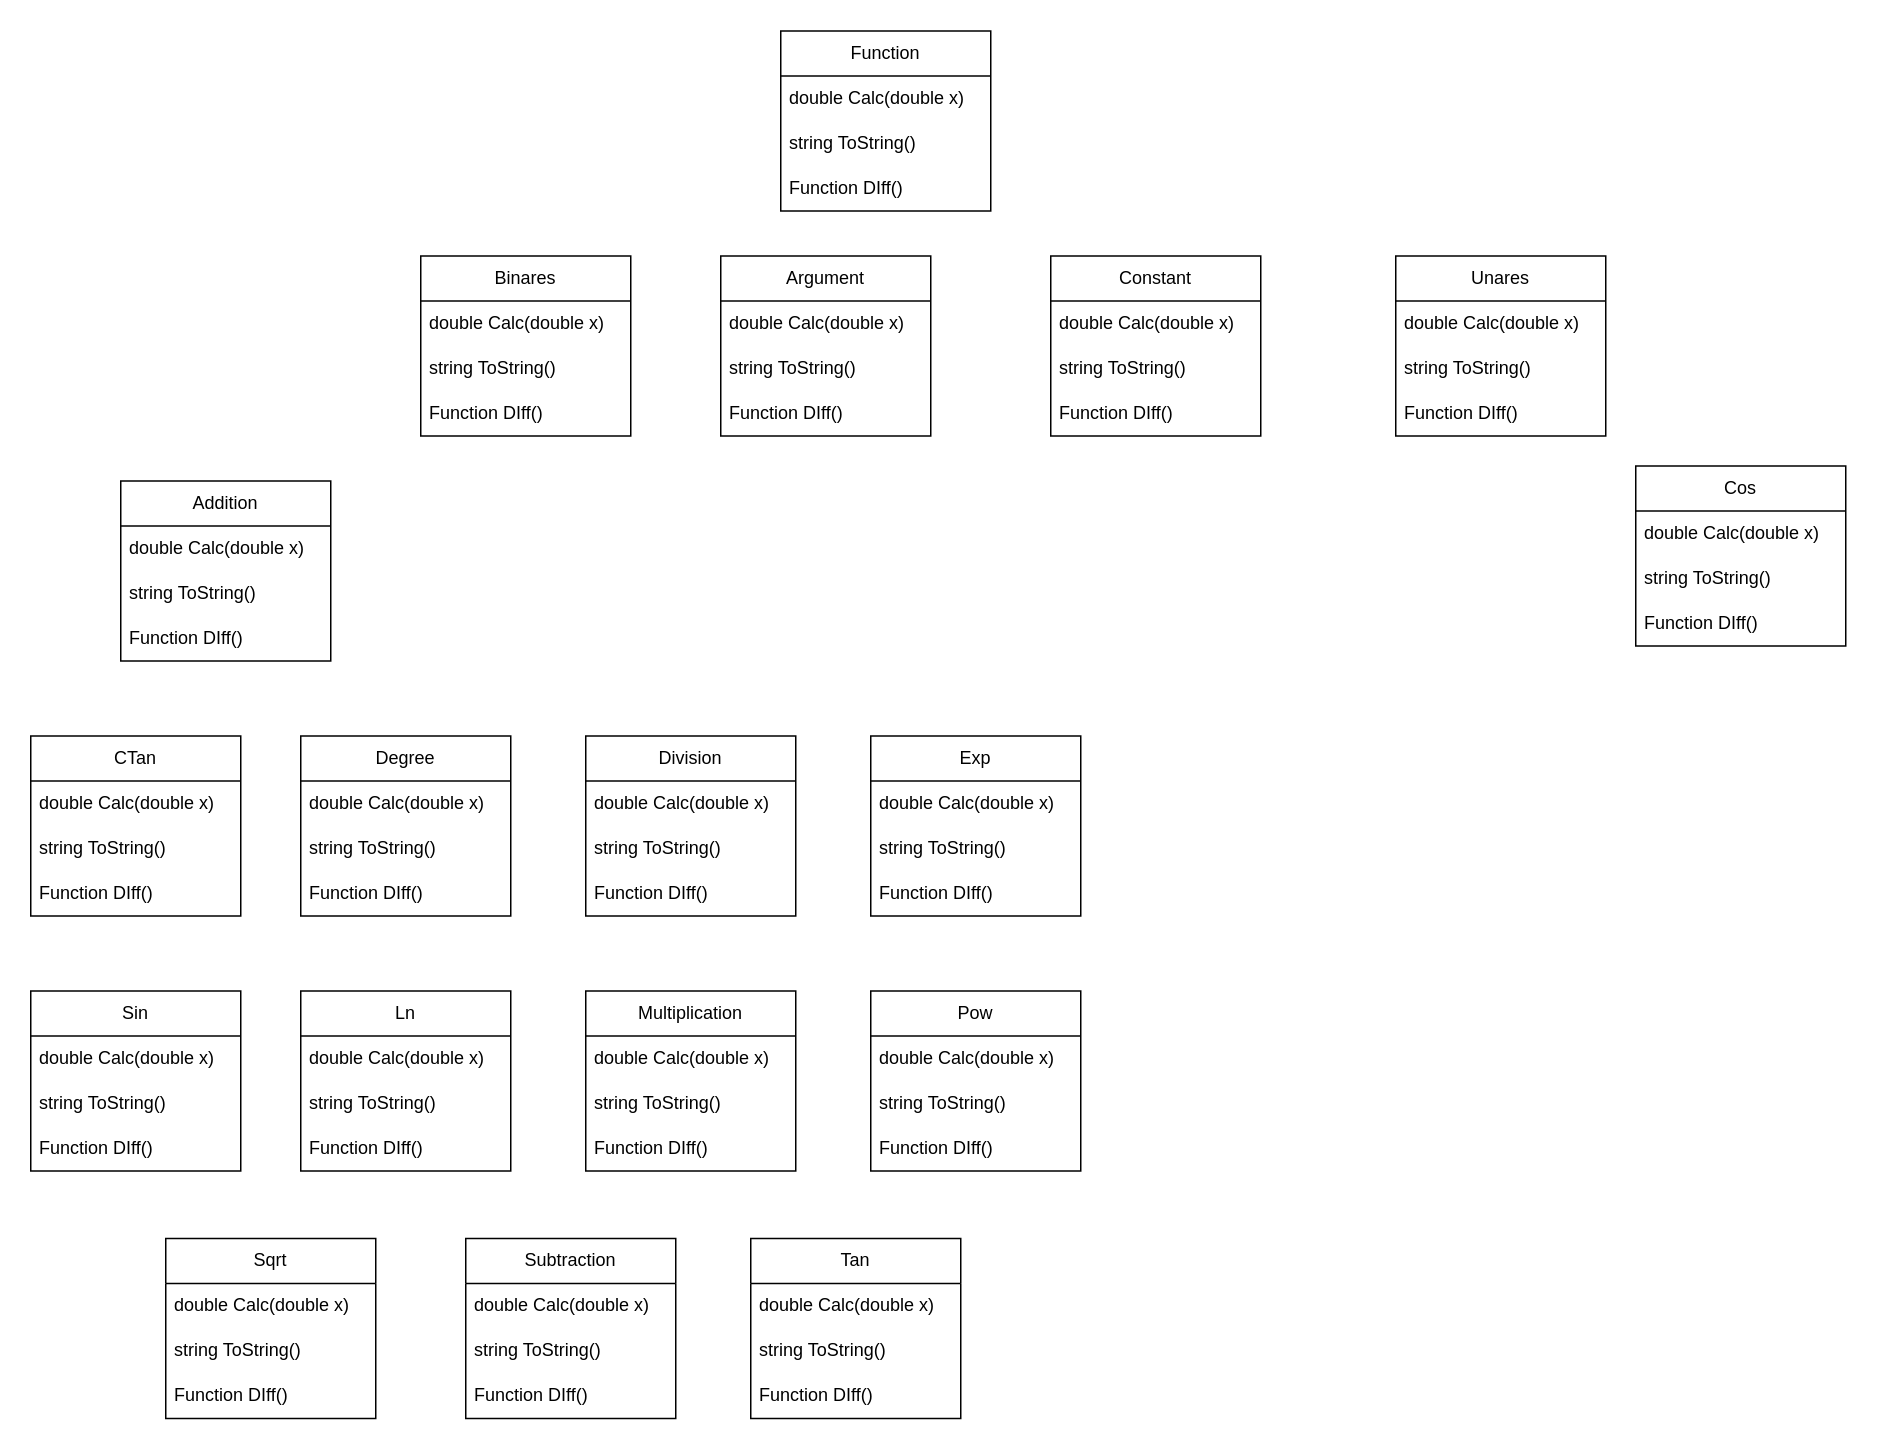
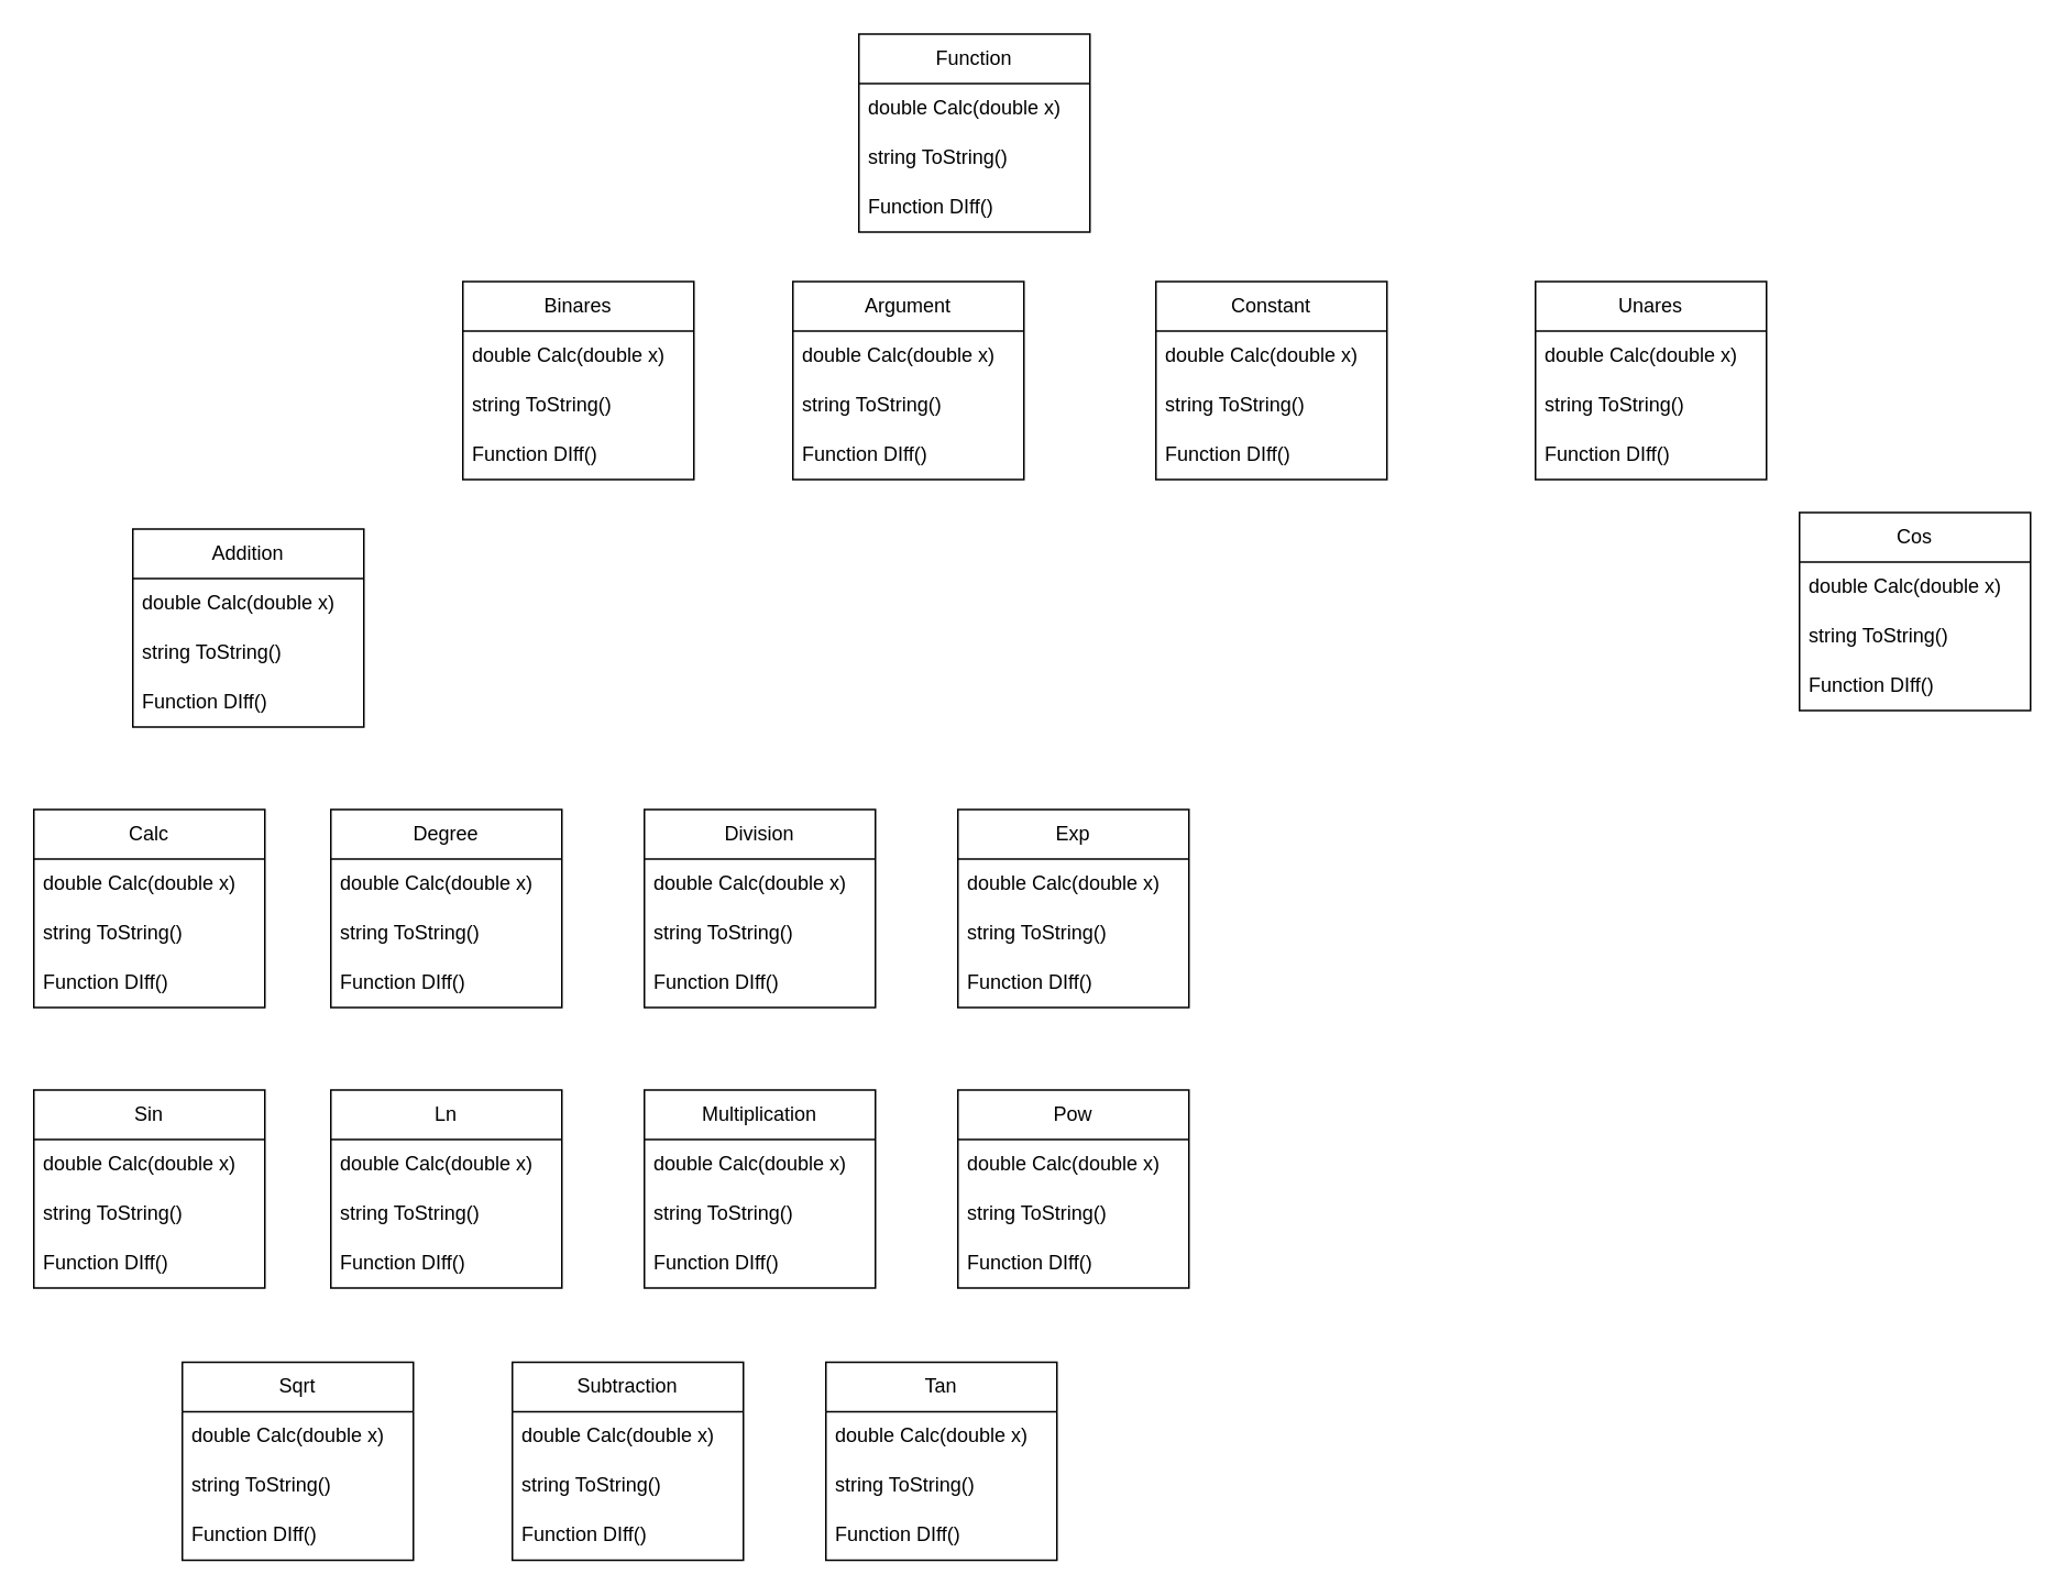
- <mxCell id="18" value="CTan" style="swimlane;fontStyle=0;childLayout=stackLayout;horizontal=1;startSize=30;horizontalStack=0;resizeParent=1;resizeParentMax=0;resizeLast=0;collapsible=1;marginBottom=0;whiteSpace=wrap;html=1;" vertex="1" parent="1"><mxGeometry x="20" y="490" width="140" height="120" as="geometry" /></mxCell>
+ <mxCell id="18" value="Calc" style="swimlane;fontStyle=0;childLayout=stackLayout;horizontal=1;startSize=30;horizontalStack=0;resizeParent=1;resizeParentMax=0;resizeLast=0;collapsible=1;marginBottom=0;whiteSpace=wrap;html=1;" vertex="1" parent="1"><mxGeometry x="20" y="490" width="140" height="120" as="geometry" /></mxCell>
